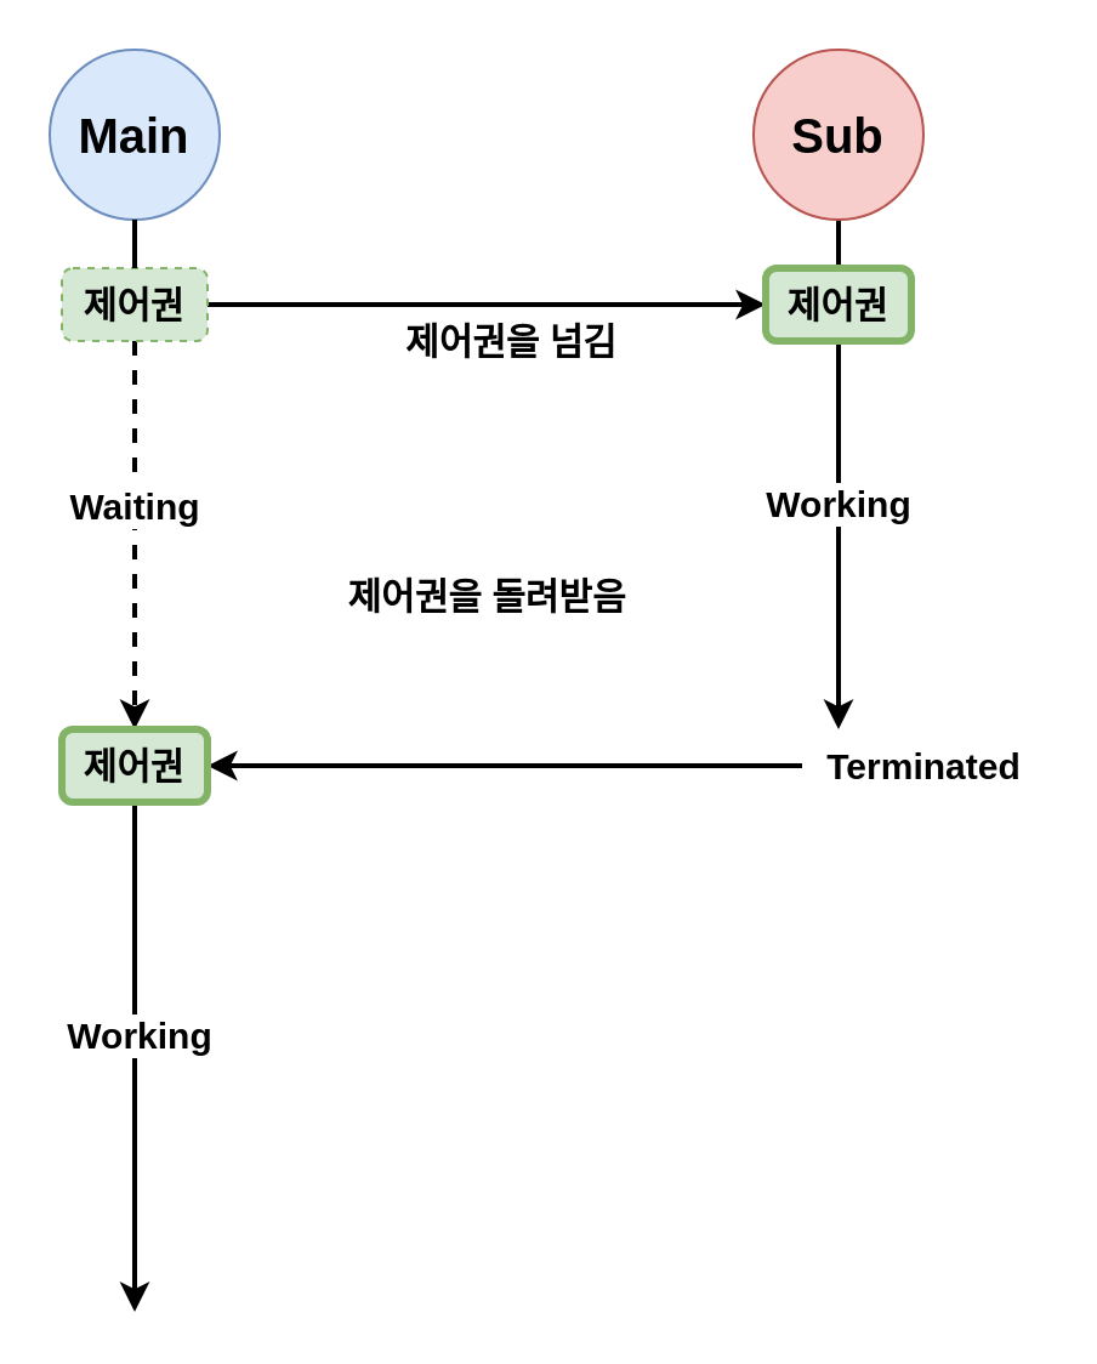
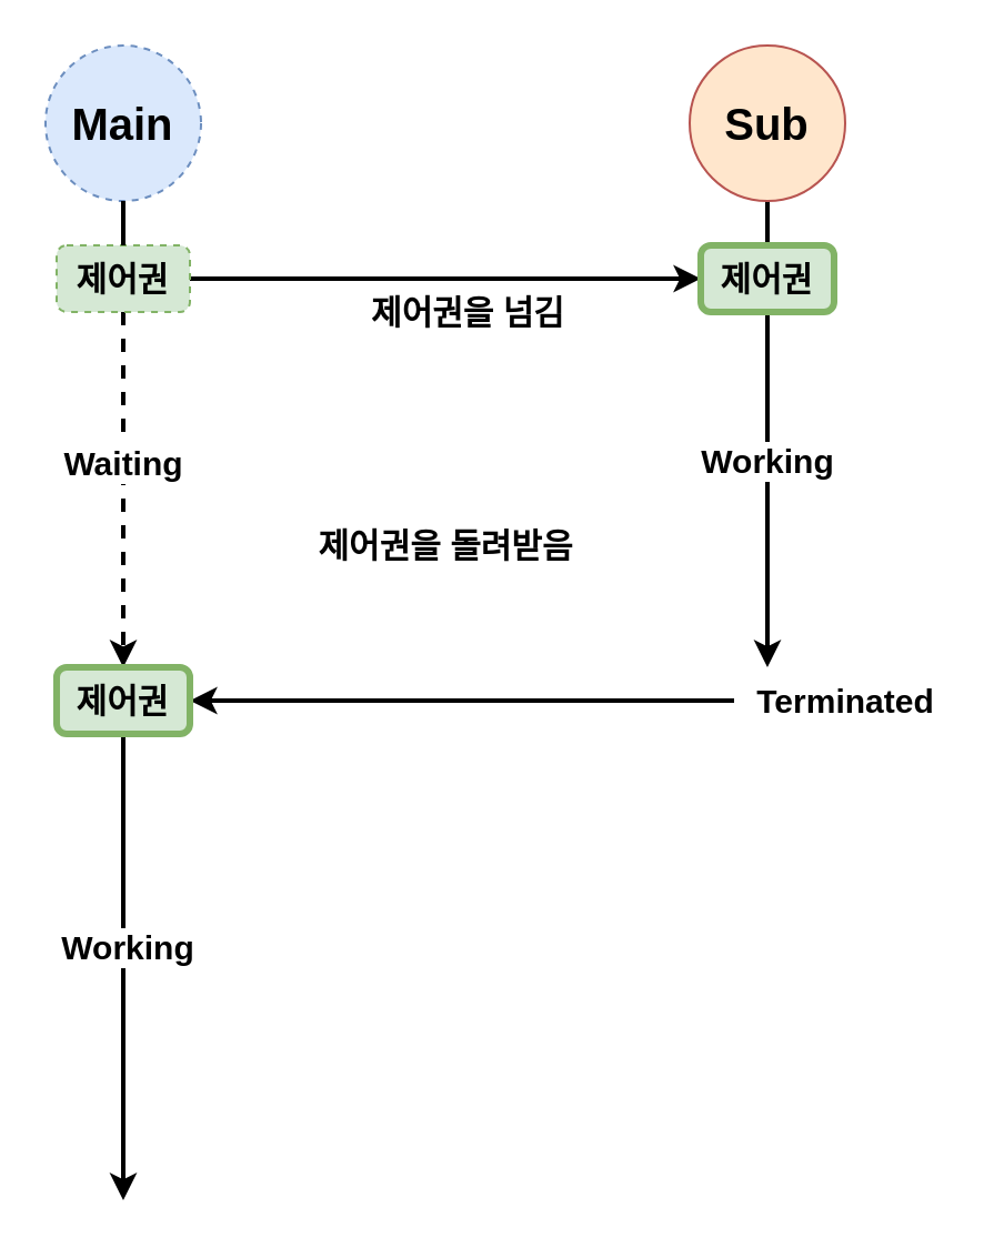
- <mxCell id="5" value="&lt;span style=&quot;font-size: 20px&quot;&gt;&lt;b&gt;Main&lt;/b&gt;&lt;/span&gt;" style="ellipse;whiteSpace=wrap;html=1;aspect=fixed;fillColor=#dae8fc;strokeColor=#6c8ebf;" parent="1" vertex="1"><mxGeometry x="20" y="20" width="70" height="70" as="geometry" /></mxCell>
+ <mxCell id="5" value="&lt;span style=&quot;font-size: 20px&quot;&gt;&lt;b&gt;Main&lt;/b&gt;&lt;/span&gt;" style="ellipse;whiteSpace=wrap;html=1;aspect=fixed;fillColor=#dae8fc;strokeColor=#6c8ebf;dashed=1;" parent="1" vertex="1"><mxGeometry x="20" y="20" width="70" height="70" as="geometry" /></mxCell>
- <mxCell id="9" value="&lt;b&gt;&lt;font style=&quot;font-size: 20px&quot;&gt;Sub&lt;/font&gt;&lt;/b&gt;" style="ellipse;whiteSpace=wrap;html=1;aspect=fixed;fillColor=#f8cecc;strokeColor=#b85450;" parent="1" vertex="1"><mxGeometry x="310" y="20" width="70" height="70" as="geometry" /></mxCell>
+ <mxCell id="9" value="&lt;b&gt;&lt;font style=&quot;font-size: 20px&quot;&gt;Sub&lt;/font&gt;&lt;/b&gt;" style="ellipse;whiteSpace=wrap;html=1;aspect=fixed;fillColor=#ffe6cc;strokeColor=#b85450;" parent="1" vertex="1"><mxGeometry x="310" y="20" width="70" height="70" as="geometry" /></mxCell>
